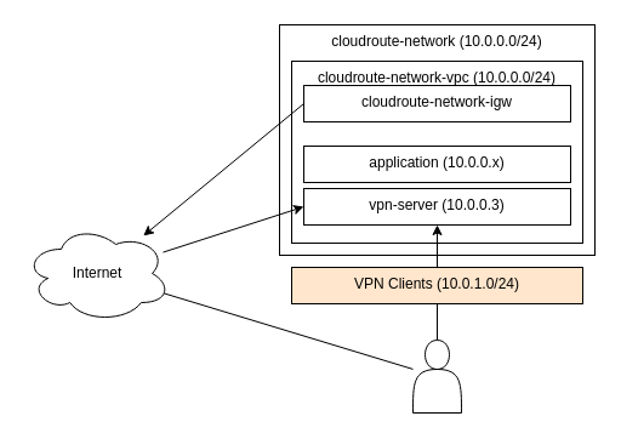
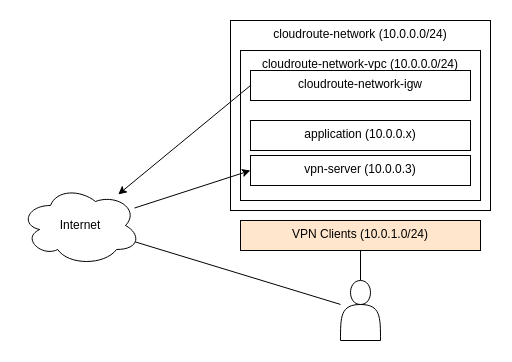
- <mxCell id="13" value="" style="endArrow=classic;html=1;rounded=0;" edge="1" parent="1" source="6" target="5"><mxGeometry width="50" height="50" relative="1" as="geometry"><mxPoint x="510" y="440" as="sourcePoint" /><mxPoint x="560" y="390" as="targetPoint" /></mxGeometry></mxCell>
